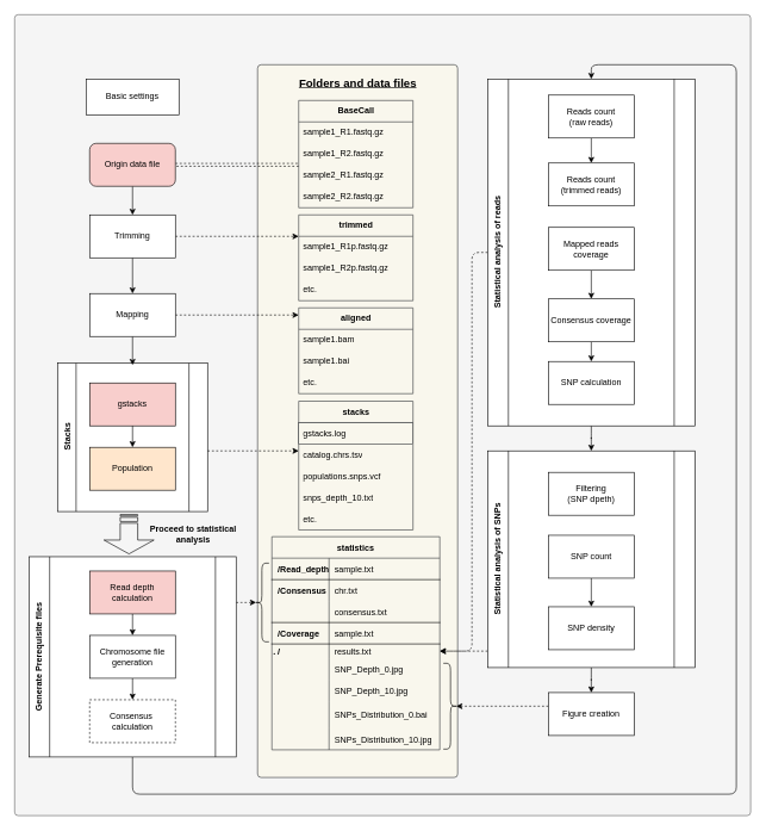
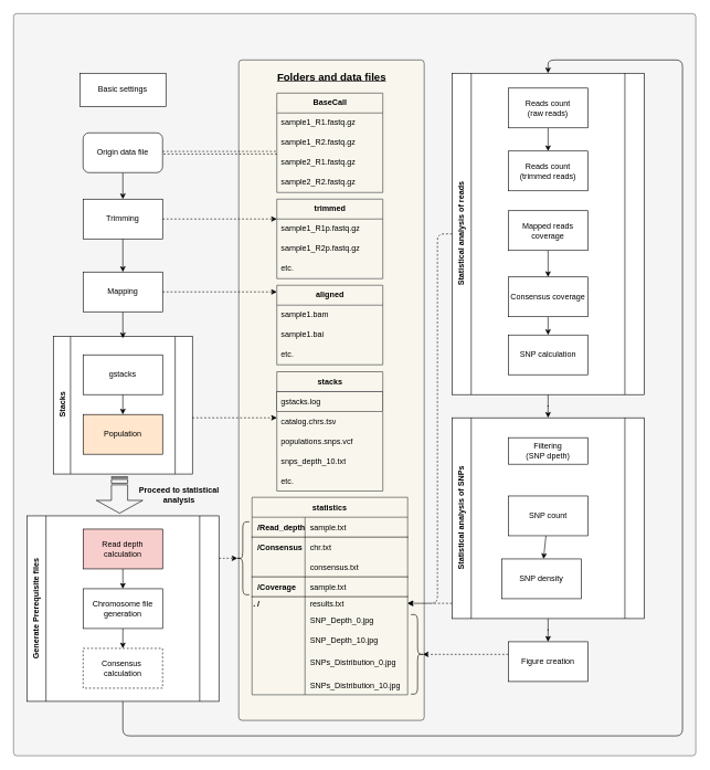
- <mxCell id="13" value="Origin data file" style="rounded=1;whiteSpace=wrap;html=1;fontSize=12;glass=0;strokeWidth=1;shadow=0;flipH=1;fillColor=#f8cecc;" parent="1" vertex="1"><mxGeometry x="125" y="200" width="120" height="60" as="geometry" /></mxCell>
+ <mxCell id="13" value="Origin data file" style="rounded=1;whiteSpace=wrap;html=1;fontSize=12;glass=0;strokeWidth=1;shadow=0;flipH=1;" parent="1" vertex="1"><mxGeometry x="125" y="200" width="120" height="60" as="geometry" /></mxCell>
- <mxCell id="34" value="gstacks" style="whiteSpace=wrap;html=1;rounded=0;fillColor=#f8cecc;" vertex="1" parent="1"><mxGeometry x="125" y="535" width="120" height="60" as="geometry" /></mxCell>
+ <mxCell id="34" value="gstacks" style="whiteSpace=wrap;html=1;rounded=0;" vertex="1" parent="1"><mxGeometry x="125" y="535" width="120" height="60" as="geometry" /></mxCell>
- <mxCell id="62" value="Filtering&lt;br&gt;(SNP dpeth)" style="whiteSpace=wrap;html=1;" vertex="1" parent="1"><mxGeometry x="767" y="660" width="120" height="60" as="geometry" /></mxCell>
+ <mxCell id="62" value="Filtering&lt;br&gt;(SNP dpeth)" style="whiteSpace=wrap;html=1;" vertex="1" parent="1"><mxGeometry x="767" y="660" width="120" height="40" as="geometry" /></mxCell>
- <mxCell id="65" value="SNP density" style="whiteSpace=wrap;html=1;fontFamily=Helvetica;" vertex="1" parent="1"><mxGeometry x="767" y="848" width="120" height="60" as="geometry" /></mxCell>
+ <mxCell id="65" value="SNP density" style="whiteSpace=wrap;html=1;fontFamily=Helvetica;" vertex="1" parent="1"><mxGeometry x="757" y="843" width="120" height="60" as="geometry" /></mxCell>
- <mxCell id="90" value="SNPs_Distribution_0.bai" style="shape=partialRectangle;connectable=0;fillColor=none;top=0;left=0;bottom=0;right=0;align=left;spacingLeft=6;overflow=hidden;" vertex="1" parent="88"><mxGeometry x="80" width="155" height="38" as="geometry"><mxRectangle width="155" height="38" as="alternateBounds" /></mxGeometry></mxCell>
+ <mxCell id="90" value="SNPs_Distribution_0.jpg" style="shape=partialRectangle;connectable=0;fillColor=none;top=0;left=0;bottom=0;right=0;align=left;spacingLeft=6;overflow=hidden;" vertex="1" parent="88"><mxGeometry x="80" width="155" height="38" as="geometry"><mxRectangle width="155" height="38" as="alternateBounds" /></mxGeometry></mxCell>
